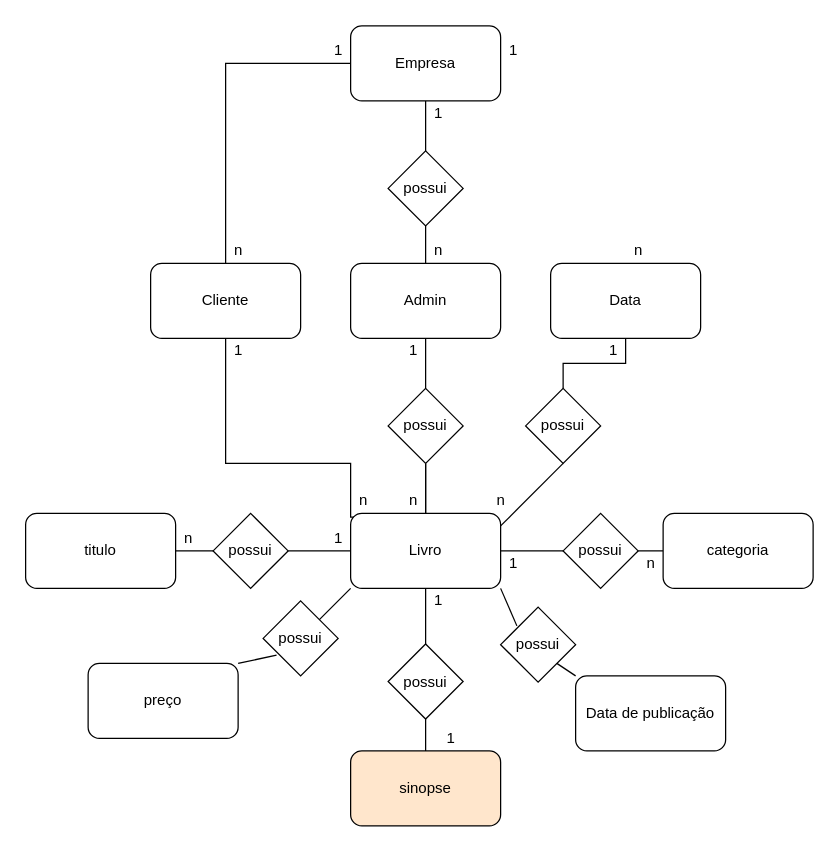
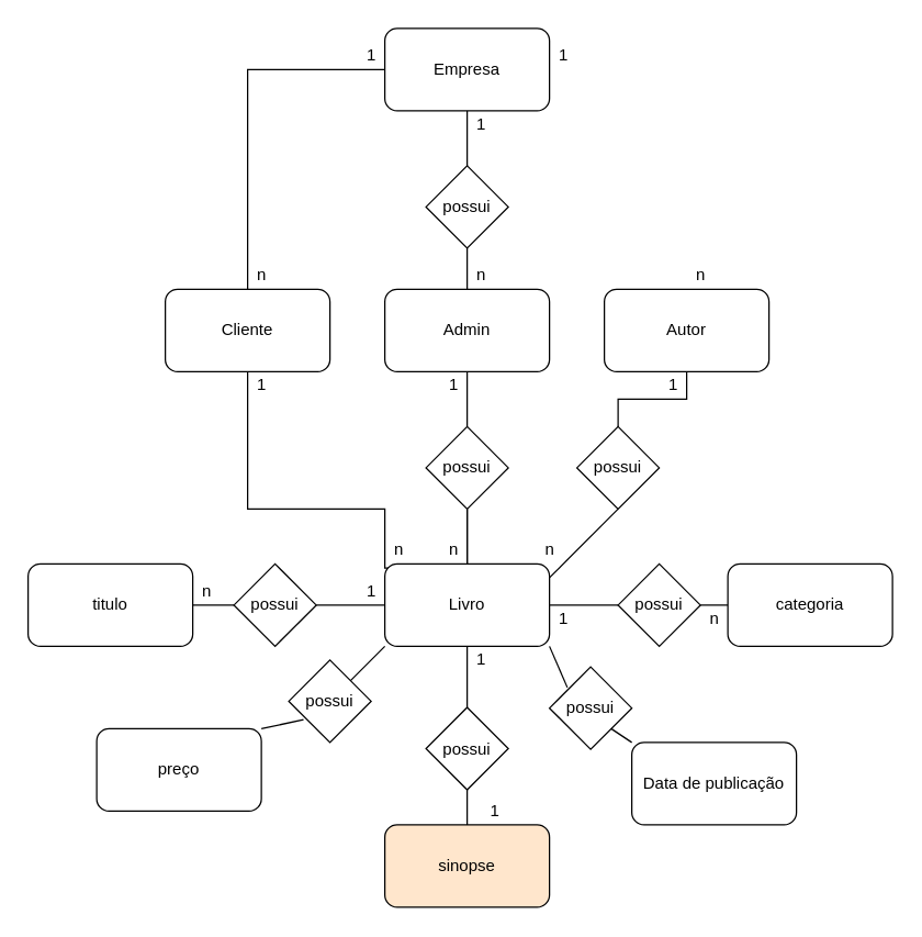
- <mxCell id="5" value="Data" style="rounded=1;whiteSpace=wrap;html=1;" vertex="1" parent="1"><mxGeometry x="440" y="210" width="120" height="60" as="geometry" /></mxCell>
+ <mxCell id="5" value="Autor" style="rounded=1;whiteSpace=wrap;html=1;" vertex="1" parent="1"><mxGeometry x="440" y="210" width="120" height="60" as="geometry" /></mxCell>
